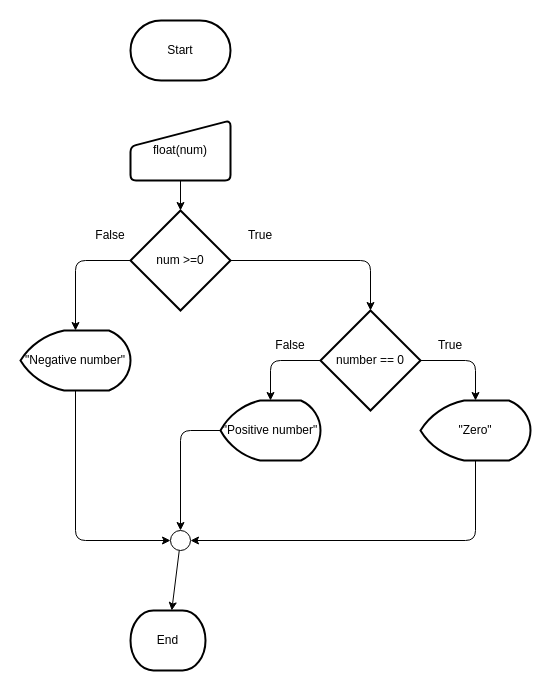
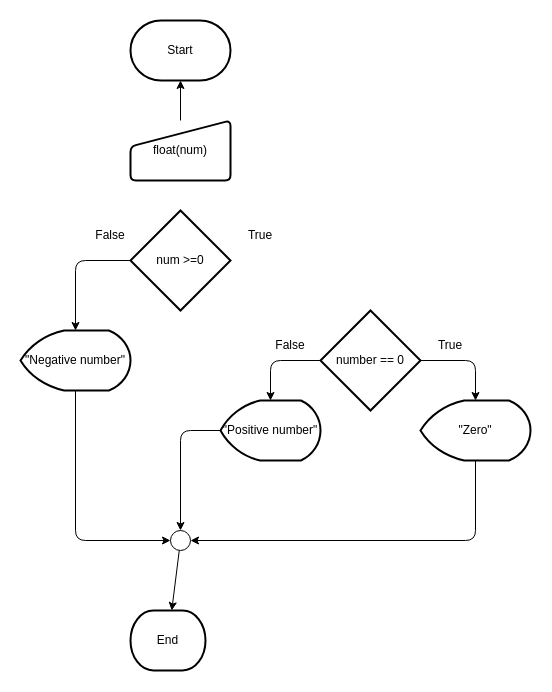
- <mxCell id="3" value="" style="edgeStyle=none;html=1;" edge="1" parent="1" source="4" target="7"><mxGeometry relative="1" as="geometry" /></mxCell>
+ <mxCell id="3" value="" style="edgeStyle=none;html=1;" edge="1" parent="1" source="4" target="2"><mxGeometry relative="1" as="geometry" /></mxCell>
- <mxCell id="6" style="edgeStyle=none;html=1;exitX=1;exitY=0.5;exitDx=0;exitDy=0;exitPerimeter=0;entryX=0.5;entryY=0;entryDx=0;entryDy=0;entryPerimeter=0;" edge="1" parent="1" source="7" target="10"><mxGeometry relative="1" as="geometry"><Array as="points"><mxPoint x="370" y="260" /></Array></mxGeometry></mxCell>
